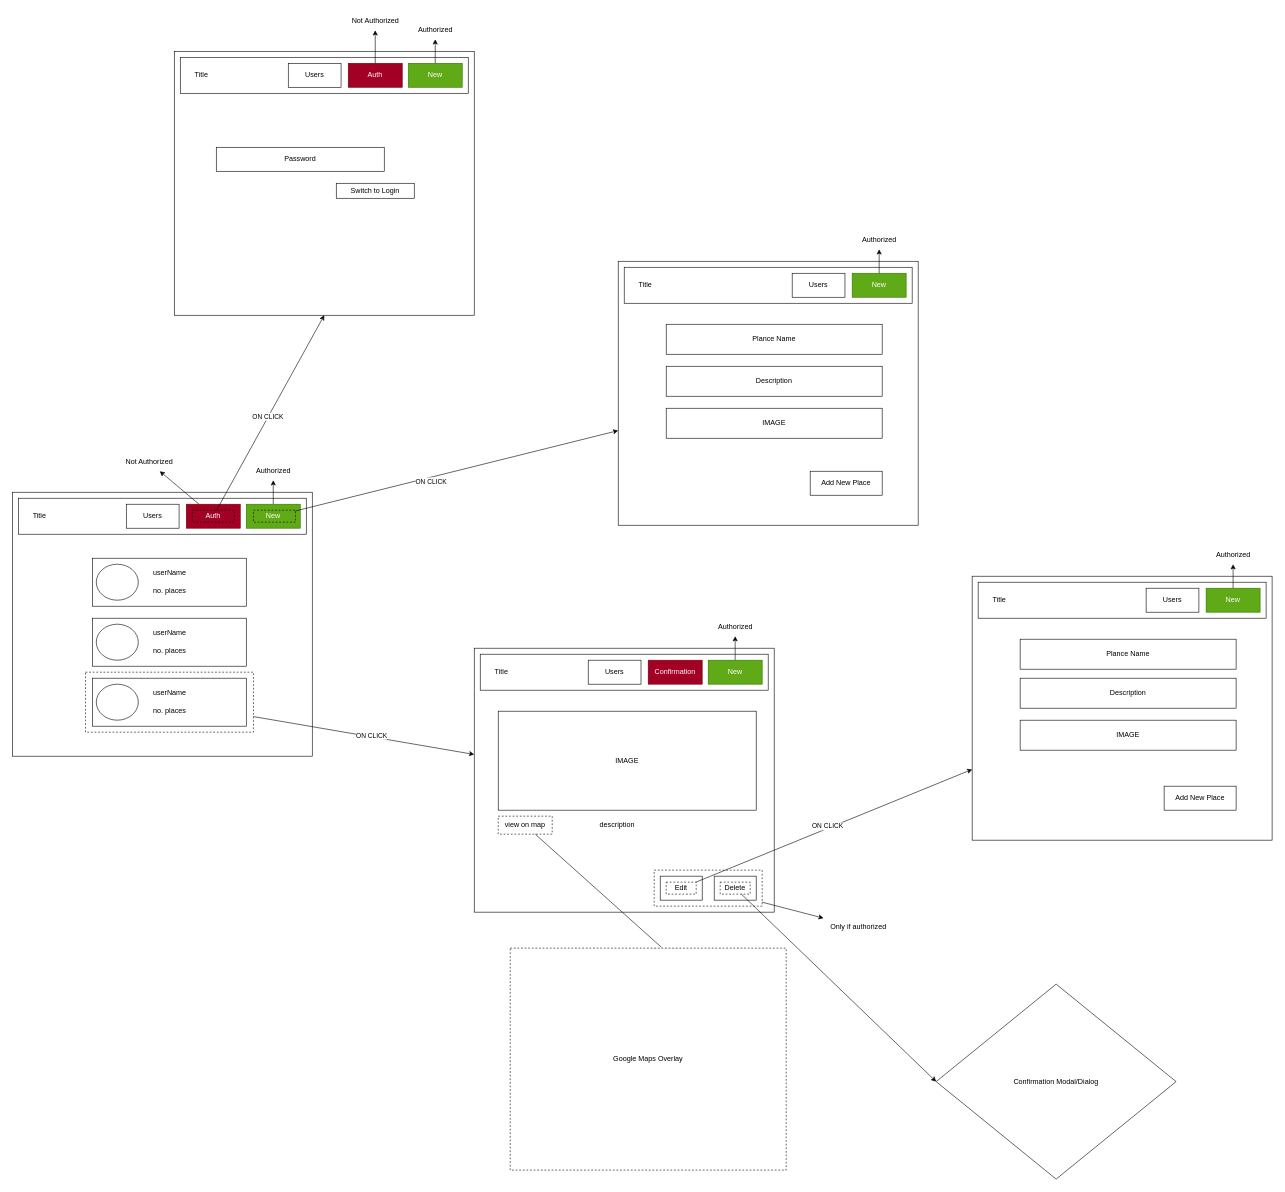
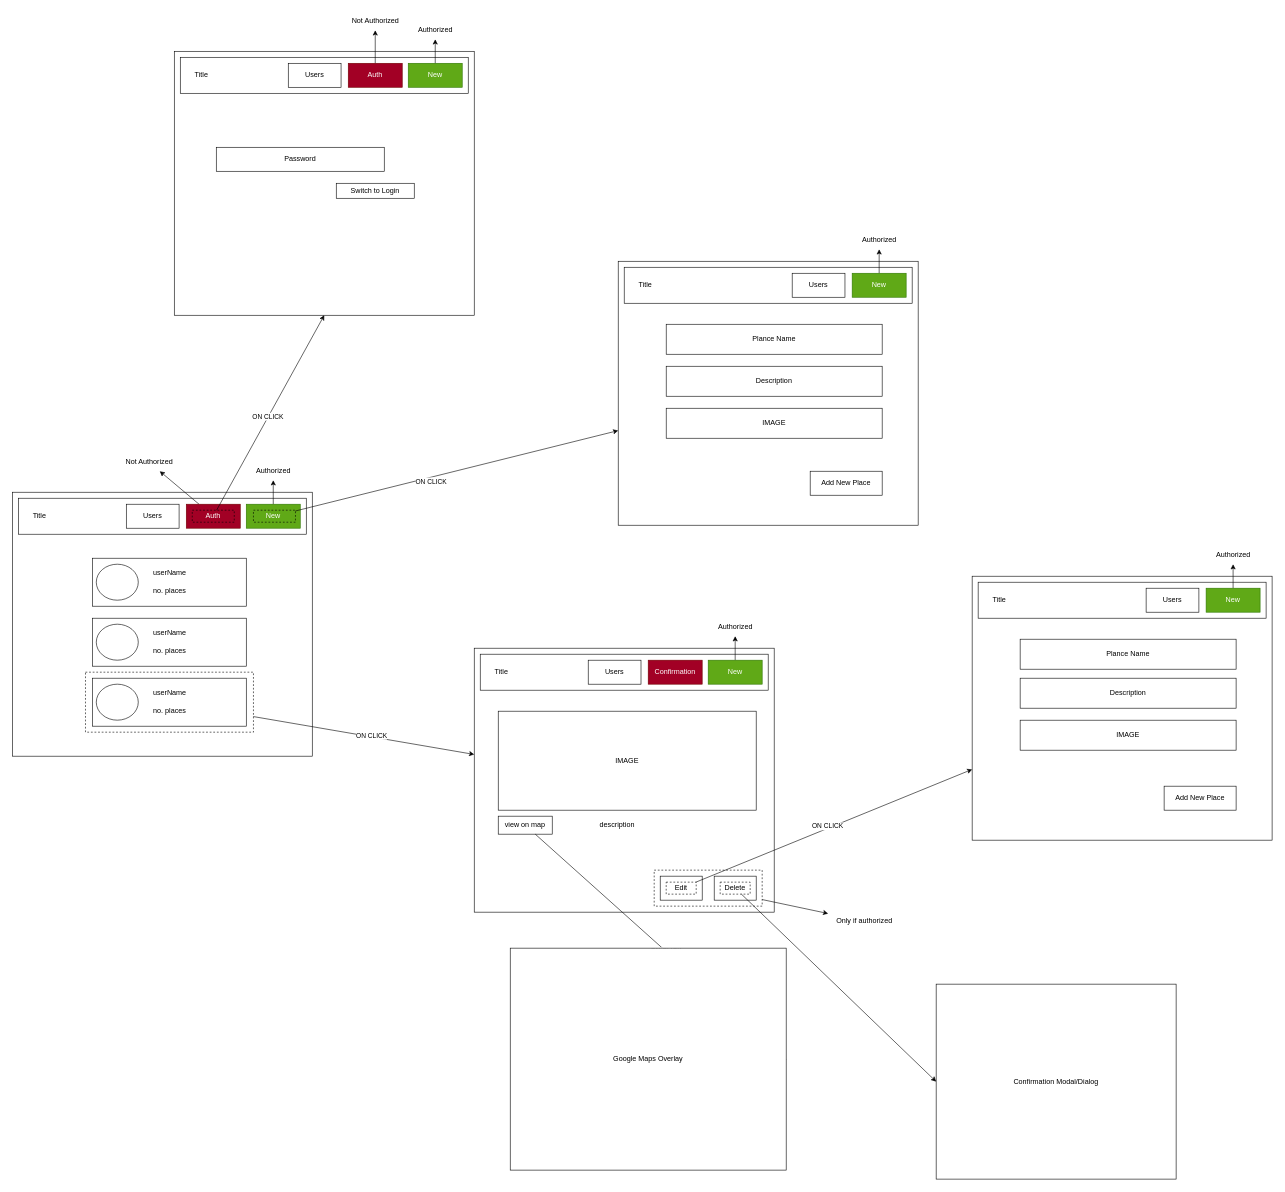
- <mxCell id="42" value="&lt;span style=&quot;&quot;&gt;view on map&lt;/span&gt;" style="rounded=0;whiteSpace=wrap;html=1;dashed=1;fillColor=none;" vertex="1" parent="1"><mxGeometry x="830" y="1360" width="90" height="30" as="geometry" /></mxCell>
+ <mxCell id="42" value="&lt;span style=&quot;&quot;&gt;view on map&lt;/span&gt;" style="rounded=0;whiteSpace=wrap;html=1;dashed=0;fillColor=none;" vertex="1" parent="1"><mxGeometry x="830" y="1360" width="90" height="30" as="geometry" /></mxCell>
- <mxCell id="39" value="Only if authorized" style="text;html=1;align=center;verticalAlign=middle;resizable=0;points=[];autosize=1;strokeColor=none;fillColor=none;" vertex="1" parent="1"><mxGeometry x="1370" y="1530" width="120" height="30" as="geometry" /></mxCell>
+ <mxCell id="39" value="Only if authorized" style="text;html=1;align=center;verticalAlign=middle;resizable=0;points=[];autosize=1;strokeColor=none;fillColor=none;" vertex="1" parent="1"><mxGeometry x="1380" y="1520" width="120" height="30" as="geometry" /></mxCell>
- <mxCell id="43" value="Google Maps Overlay" style="rounded=0;whiteSpace=wrap;html=1;fillColor=default;dashed=1;" vertex="1" parent="1"><mxGeometry x="850" y="1580" width="460" height="370" as="geometry" /></mxCell>
+ <mxCell id="43" value="Google Maps Overlay" style="rounded=0;whiteSpace=wrap;html=1;fillColor=default;" vertex="1" parent="1"><mxGeometry x="850" y="1580" width="460" height="370" as="geometry" /></mxCell>
- <mxCell id="91" value="Confirmation Modal/Dialog" style="rhombus;whiteSpace=wrap;html=1;fillColor=default;" vertex="1" parent="1"><mxGeometry x="1560" y="1640" width="400" height="325" as="geometry" /></mxCell>
+ <mxCell id="91" value="Confirmation Modal/Dialog" style="rounded=0;whiteSpace=wrap;html=1;fillColor=default;" vertex="1" parent="1"><mxGeometry x="1560" y="1640" width="400" height="325" as="geometry" /></mxCell>
